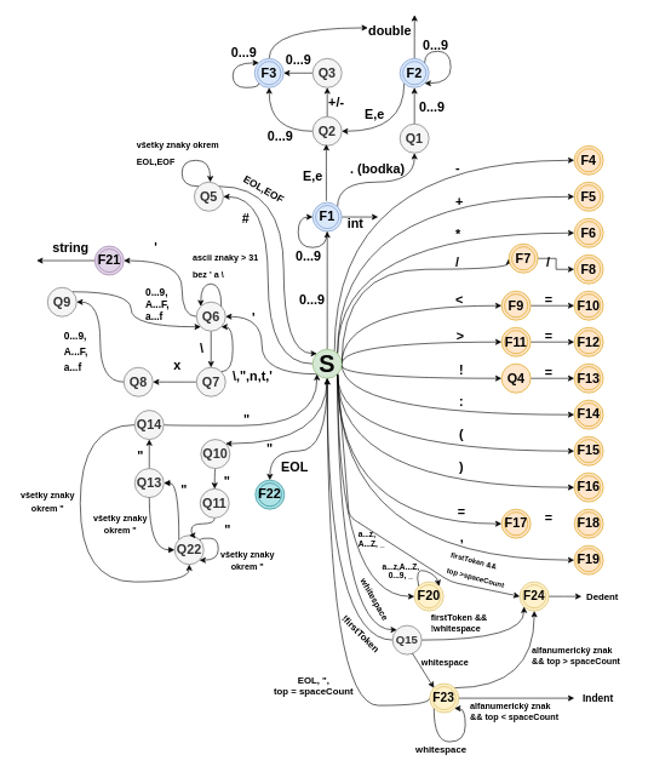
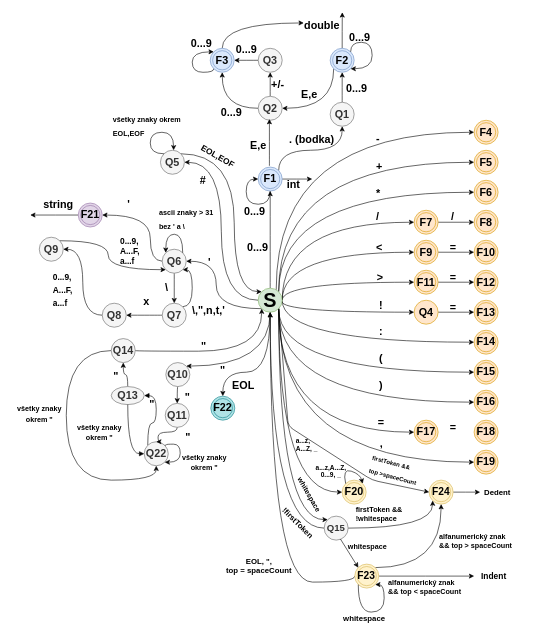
- <mxCell id="57" value="F7" style="ellipse;shape=doubleEllipse;whiteSpace=wrap;html=1;aspect=fixed;fillColor=#ffe6cc;fontSize=18;fontStyle=1;strokeColor=#d79b00;" parent="1" vertex="1"><mxGeometry x="700" y="335" width="40" height="40" as="geometry" /></mxCell>
+ <mxCell id="57" value="F7" style="ellipse;shape=doubleEllipse;whiteSpace=wrap;html=1;aspect=fixed;fillColor=#ffe6cc;fontSize=18;fontStyle=1;strokeColor=#d79b00;" parent="1" vertex="1"><mxGeometry x="690" y="350" width="40" height="40" as="geometry" /></mxCell>
- <mxCell id="4" value="Q13" style="ellipse;whiteSpace=wrap;html=1;aspect=fixed;fillColor=#f5f5f5;fontSize=18;fontStyle=1;strokeColor=#666666;fontColor=#333333;" parent="1" vertex="1"><mxGeometry x="185" y="644" width="40" height="40" as="geometry" /></mxCell>
+ <mxCell id="4" value="Q13" style="ellipse;whiteSpace=wrap;html=1;aspect=fixed;fillColor=#f5f5f5;fontSize=18;fontStyle=1;strokeColor=#666666;fontColor=#333333;" parent="1" vertex="1"><mxGeometry x="185" y="644" width="55" height="30" as="geometry" /></mxCell>
